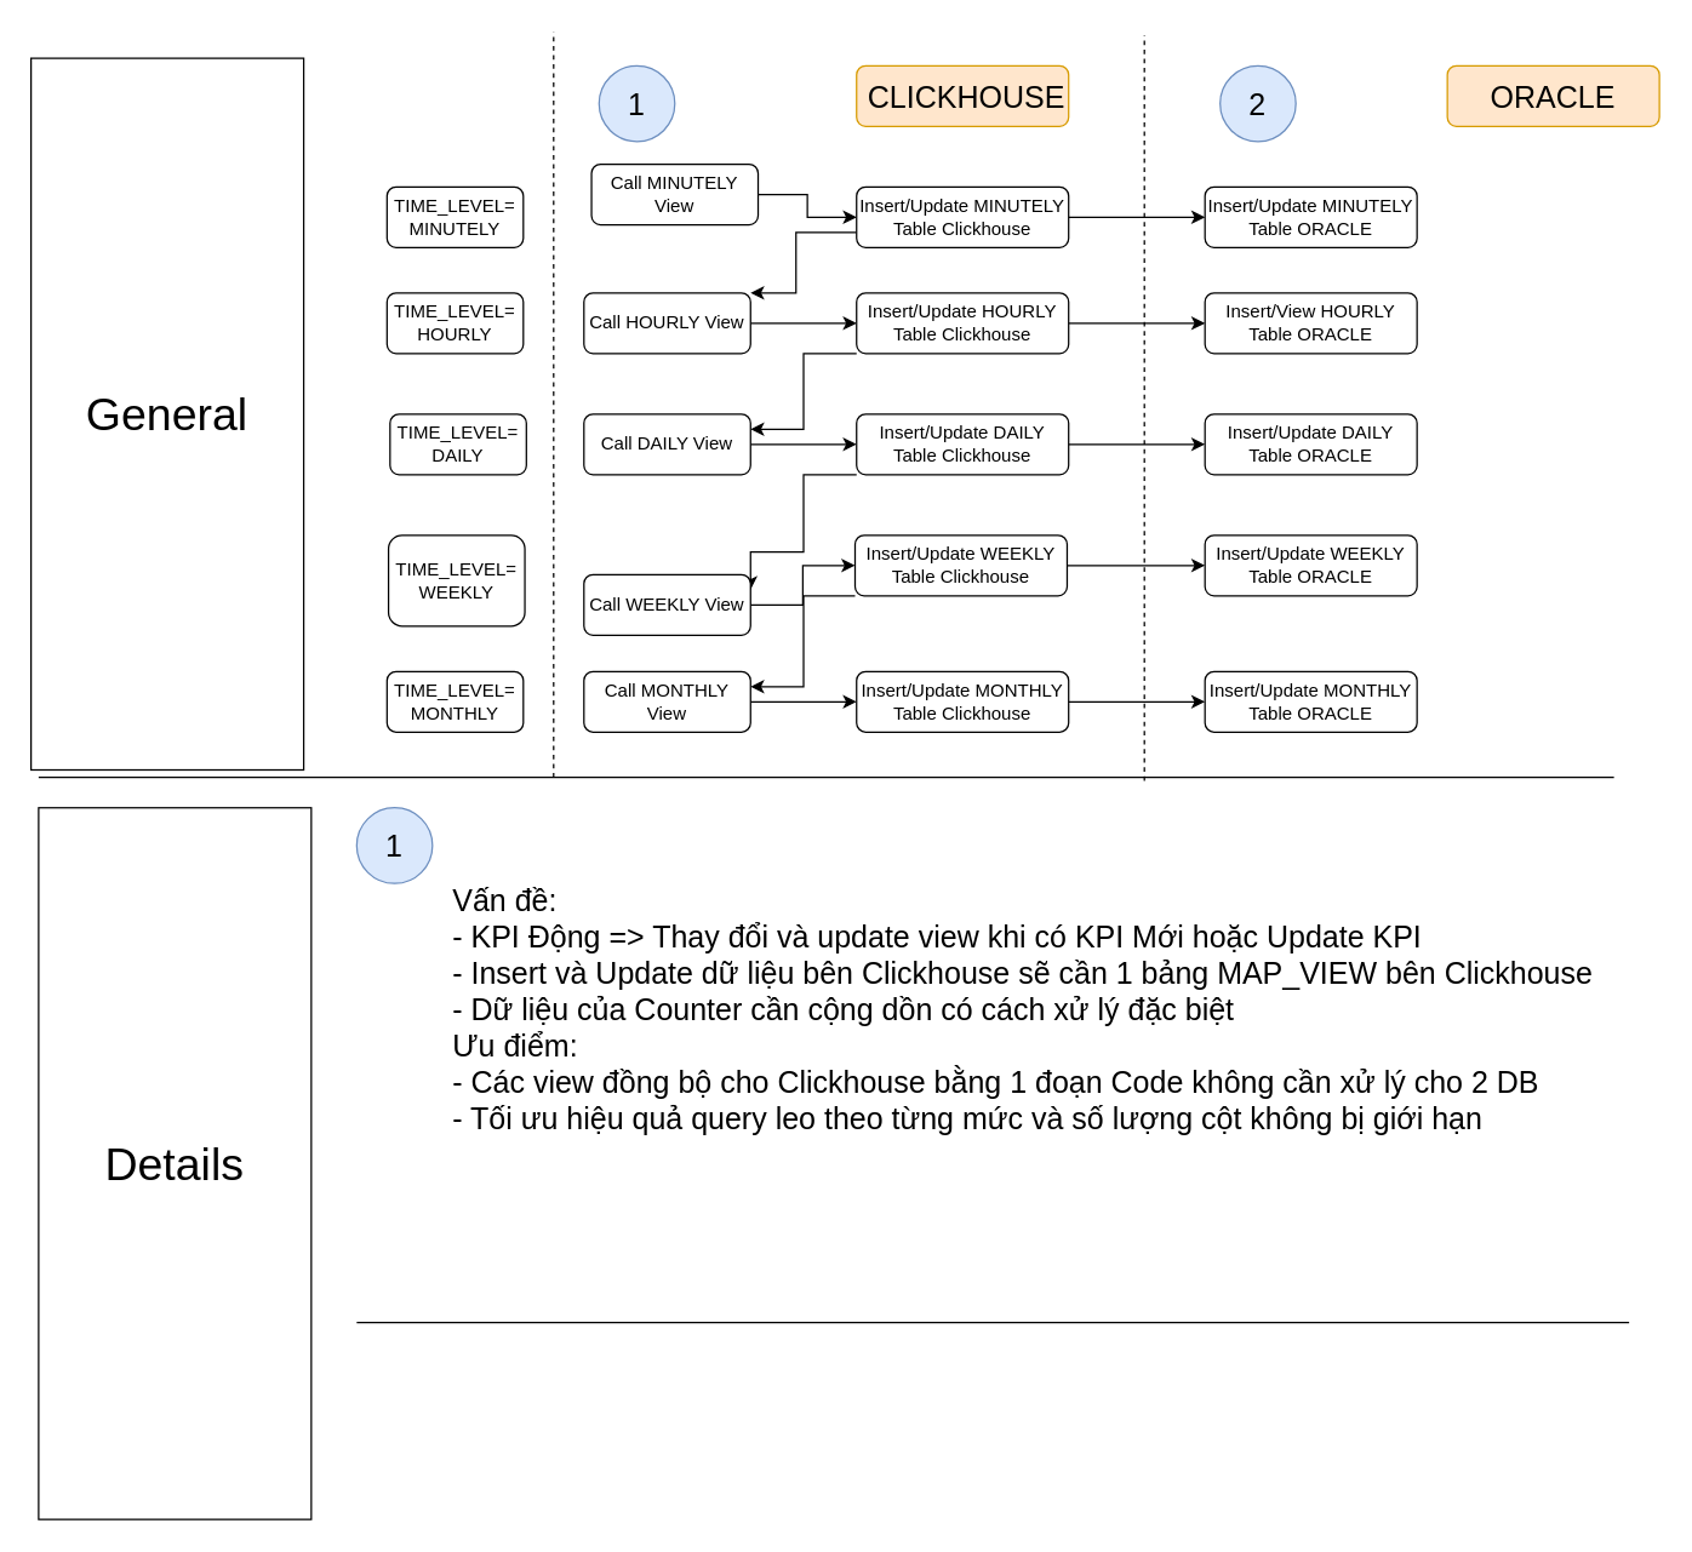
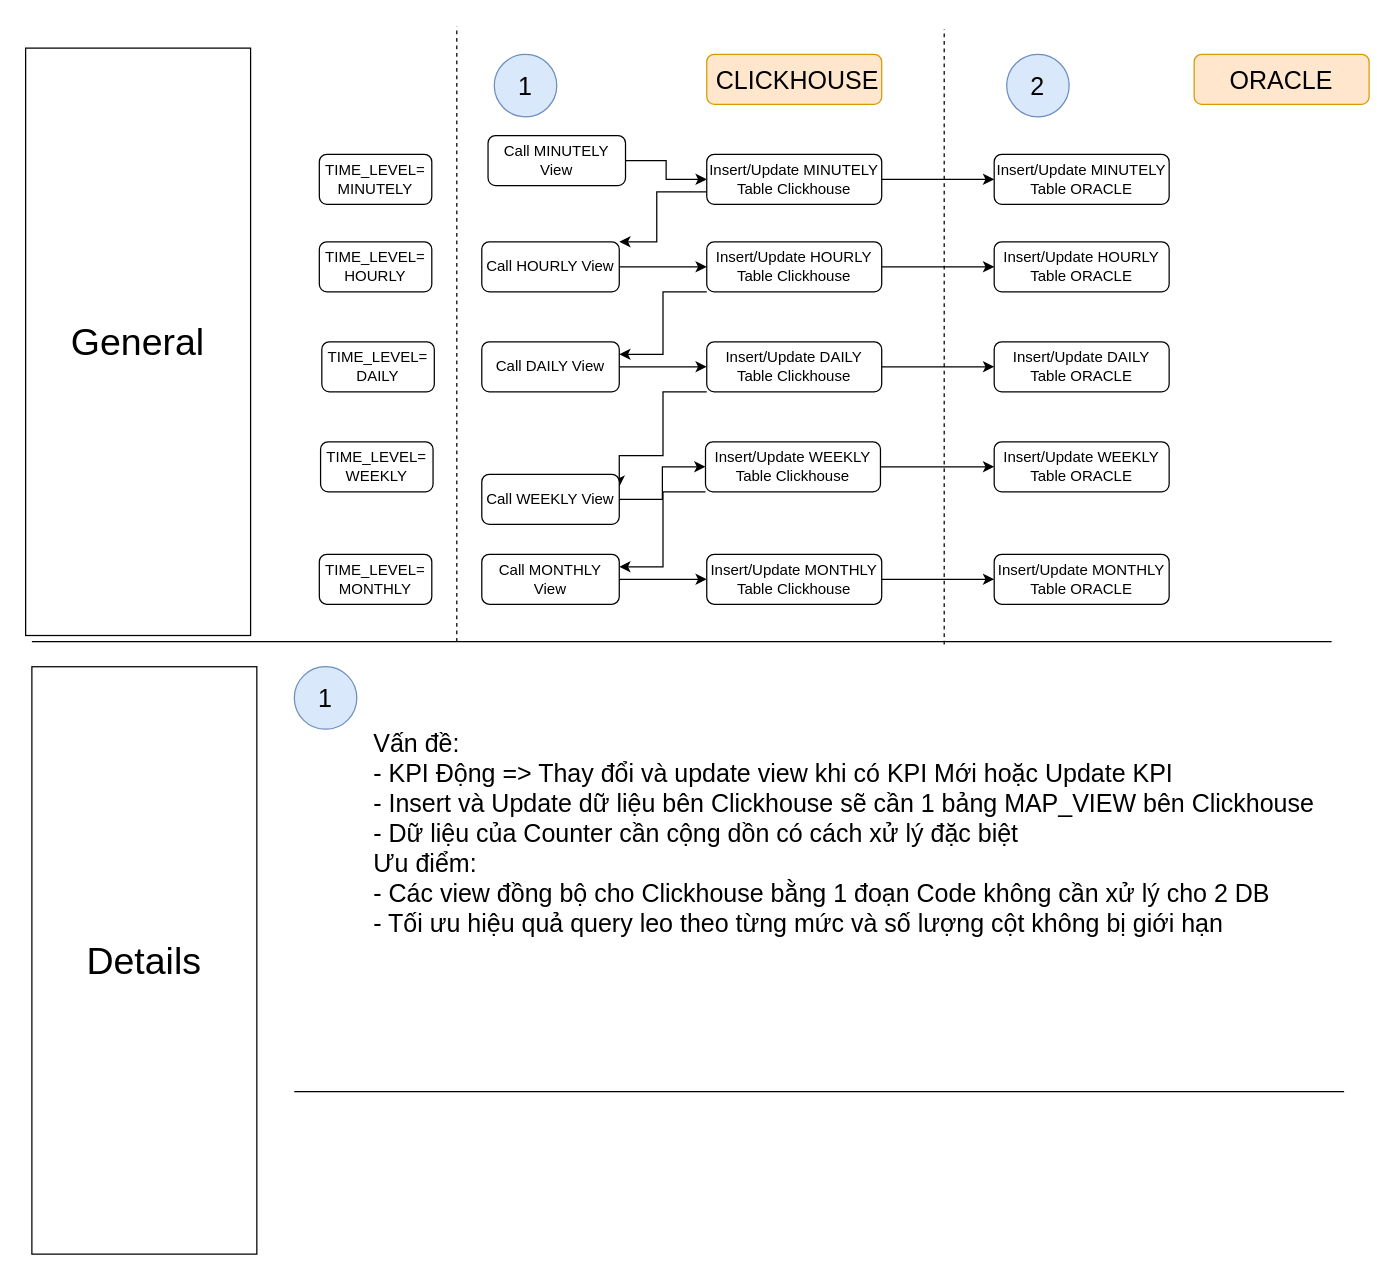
- <mxCell id="16" value="Insert/View HOURLY Table ORACLE" style="rounded=1;whiteSpace=wrap;html=1;" parent="1" vertex="1"><mxGeometry x="795" y="193" width="140" height="40" as="geometry" /></mxCell>
+ <mxCell id="16" value="Insert/Update HOURLY Table ORACLE" style="rounded=1;whiteSpace=wrap;html=1;" parent="1" vertex="1"><mxGeometry x="795" y="193" width="140" height="40" as="geometry" /></mxCell>
- <mxCell id="29" value="TIME_LEVEL= WEEKLY" style="rounded=1;whiteSpace=wrap;html=1;" parent="1" vertex="1"><mxGeometry x="256" y="353" width="90" height="60" as="geometry" /></mxCell>
+ <mxCell id="29" value="TIME_LEVEL= WEEKLY" style="rounded=1;whiteSpace=wrap;html=1;" parent="1" vertex="1"><mxGeometry x="256" y="353" width="90" height="40" as="geometry" /></mxCell>
